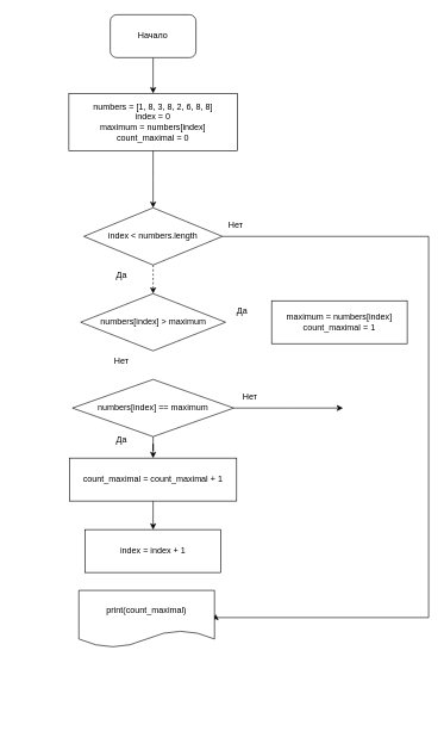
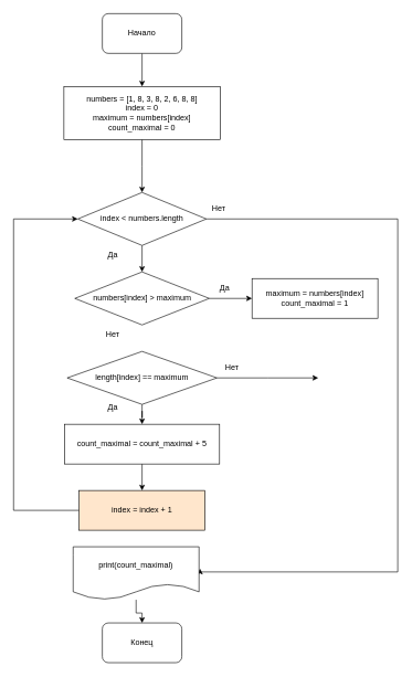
- <mxCell id="8" value="" style="edgeStyle=orthogonalEdgeStyle;rounded=0;orthogonalLoop=1;jettySize=auto;html=1;dashed=1;" edge="1" parent="1" source="10" target="12"><mxGeometry relative="1" as="geometry" /></mxCell>
+ <mxCell id="8" value="" style="edgeStyle=orthogonalEdgeStyle;rounded=0;orthogonalLoop=1;jettySize=auto;html=1;" edge="1" parent="1" source="10" target="12"><mxGeometry relative="1" as="geometry" /></mxCell>
+ <mxCell id="11" value="" style="edgeStyle=orthogonalEdgeStyle;rounded=0;orthogonalLoop=1;jettySize=auto;html=1;" edge="1" parent="1" source="12" target="7"><mxGeometry relative="1" as="geometry" /></mxCell>
- <mxCell id="15" value="numbers[index] == maximum" style="rhombus;whiteSpace=wrap;html=1;" vertex="1" parent="1"><mxGeometry x="101" y="530" width="226" height="80" as="geometry" /></mxCell>
+ <mxCell id="15" value="length[index] == maximum" style="rhombus;whiteSpace=wrap;html=1;" vertex="1" parent="1"><mxGeometry x="101" y="530" width="226" height="80" as="geometry" /></mxCell>
- <mxCell id="17" value="count_maximal = count_maximal + 1" style="rounded=0;whiteSpace=wrap;html=1;" vertex="1" parent="1"><mxGeometry x="97" y="640" width="234" height="60" as="geometry" /></mxCell>
+ <mxCell id="17" value="count_maximal = count_maximal + 5" style="rounded=0;whiteSpace=wrap;html=1;" vertex="1" parent="1"><mxGeometry x="97" y="640" width="234" height="60" as="geometry" /></mxCell>
+ <mxCell id="20" style="edgeStyle=orthogonalEdgeStyle;rounded=0;orthogonalLoop=1;jettySize=auto;html=1;entryX=0;entryY=0.5;entryDx=0;entryDy=0;" edge="1" parent="1" source="21" target="10"><mxGeometry relative="1" as="geometry"><Array as="points"><mxPoint x="20" y="770" /><mxPoint x="20" y="330" /></Array></mxGeometry></mxCell>
- <mxCell id="21" value="index = index + 1" style="whiteSpace=wrap;html=1;" vertex="1" parent="1"><mxGeometry x="119" y="740" width="190" height="60" as="geometry" /></mxCell>
+ <mxCell id="21" value="index = index + 1" style="whiteSpace=wrap;html=1;fillColor=#ffe6cc;" vertex="1" parent="1"><mxGeometry x="119" y="740" width="190" height="60" as="geometry" /></mxCell>
+ <mxCell id="25" value="" style="edgeStyle=orthogonalEdgeStyle;rounded=0;orthogonalLoop=1;jettySize=auto;html=1;" edge="1" parent="1" source="26" target="4"><mxGeometry relative="1" as="geometry" /></mxCell>
+ <mxCell id="4" value="Конец" style="rounded=1;whiteSpace=wrap;html=1;" vertex="1" parent="1"><mxGeometry x="154" y="940" width="120" height="60" as="geometry" /></mxCell>
